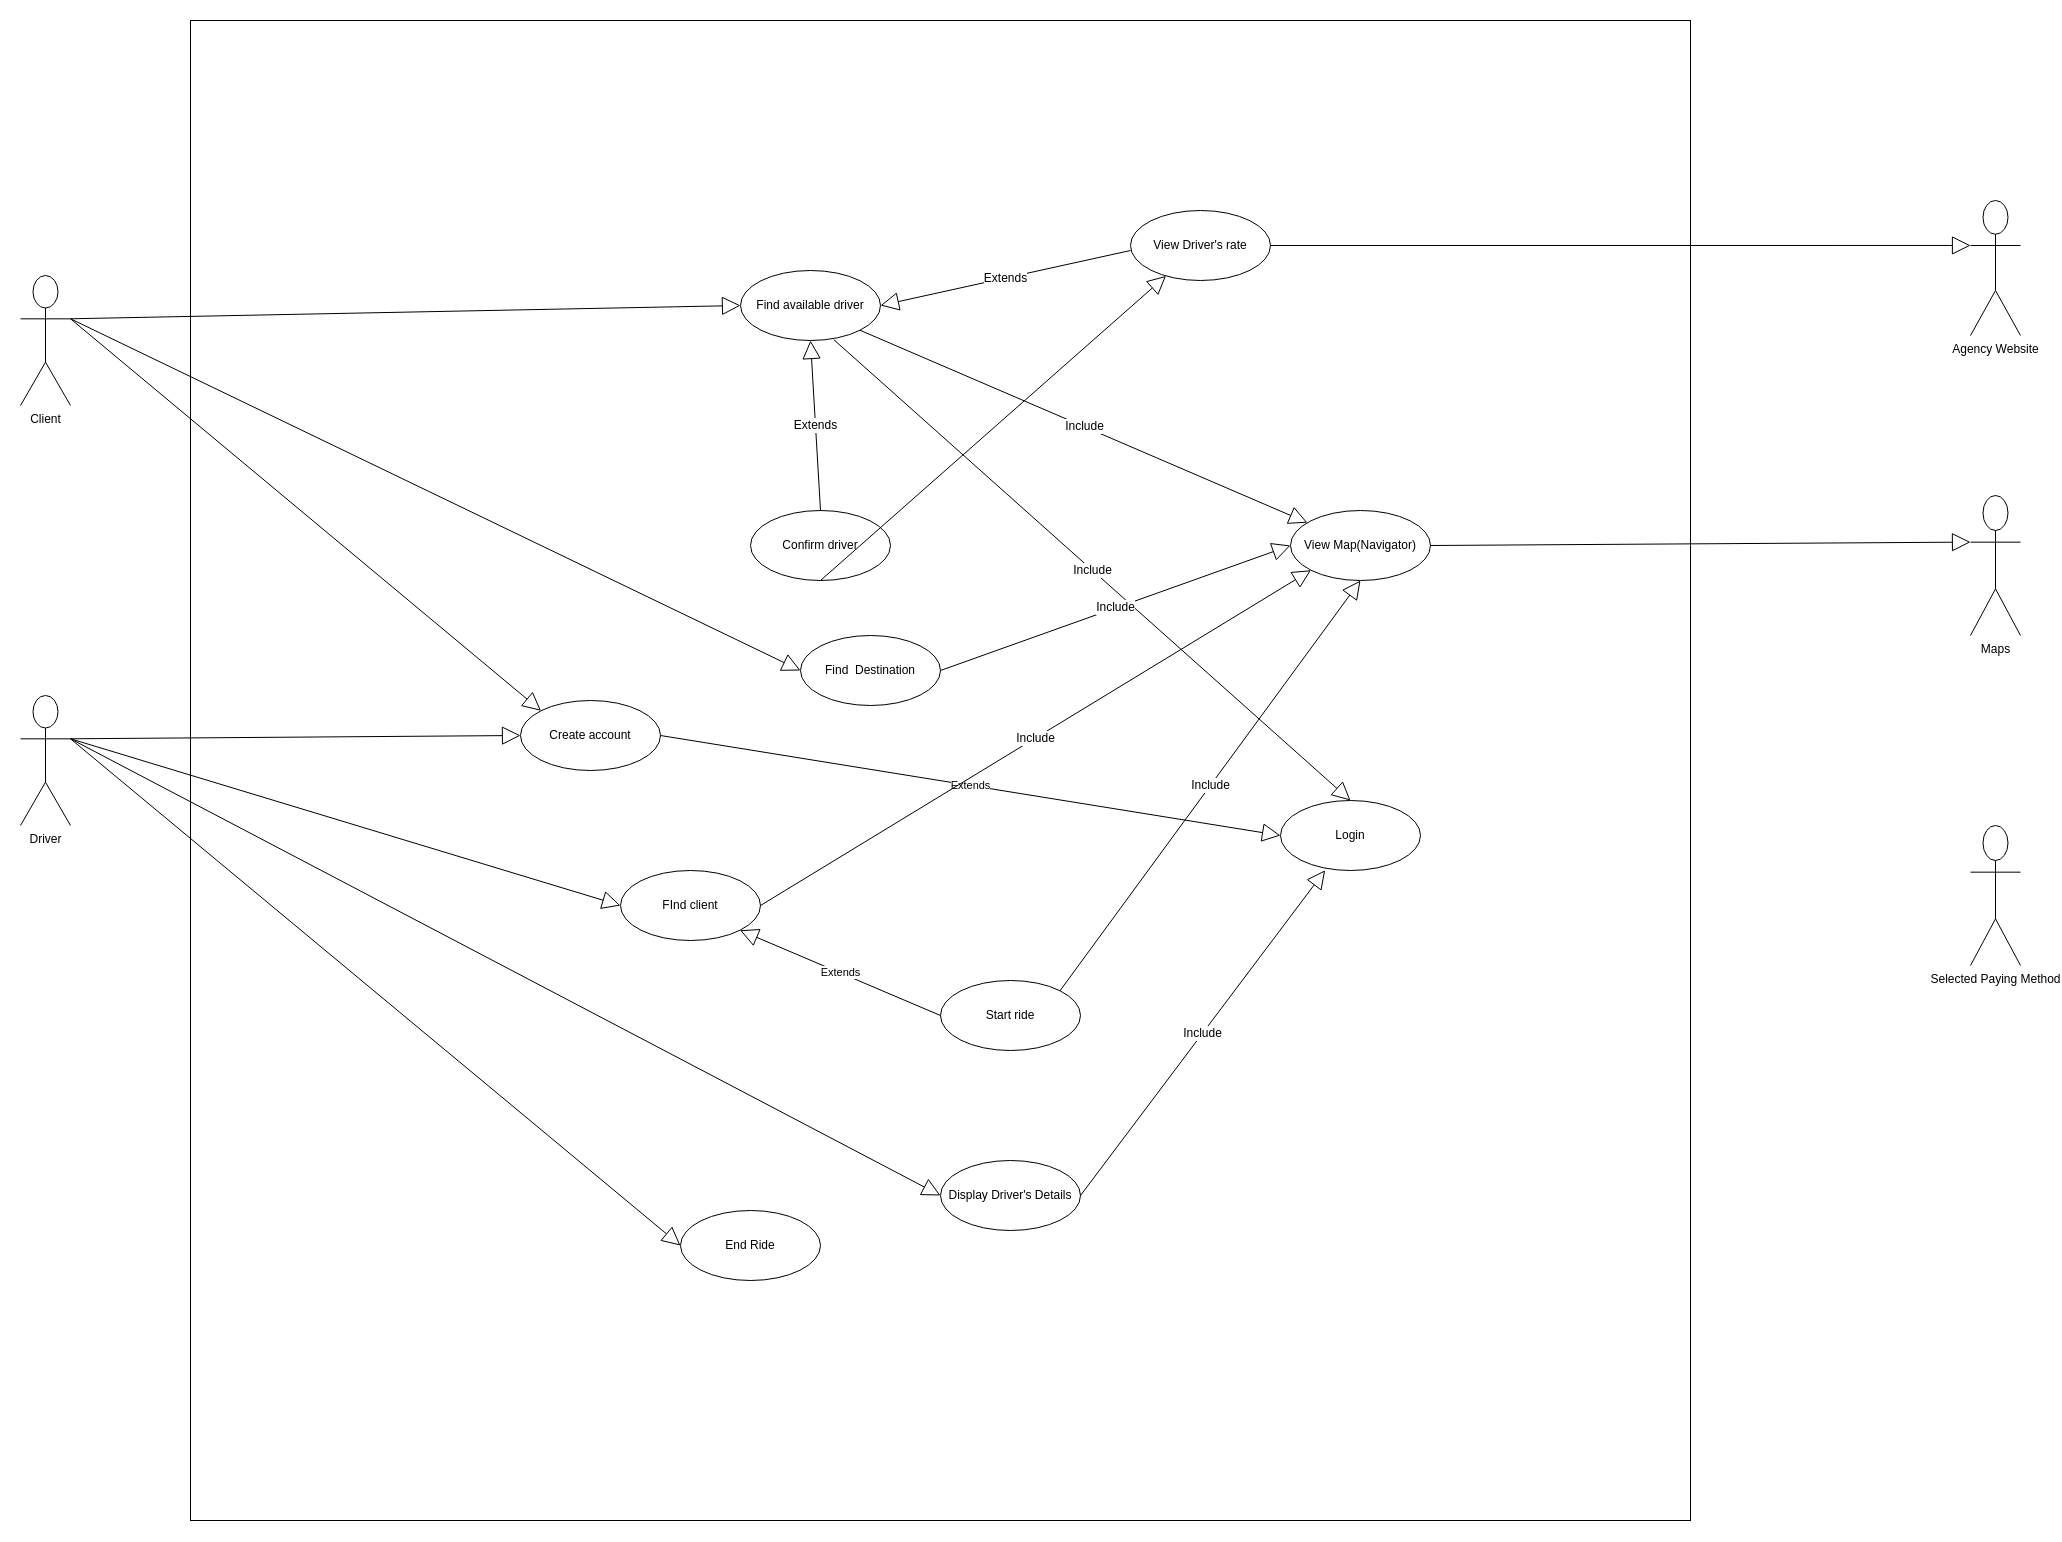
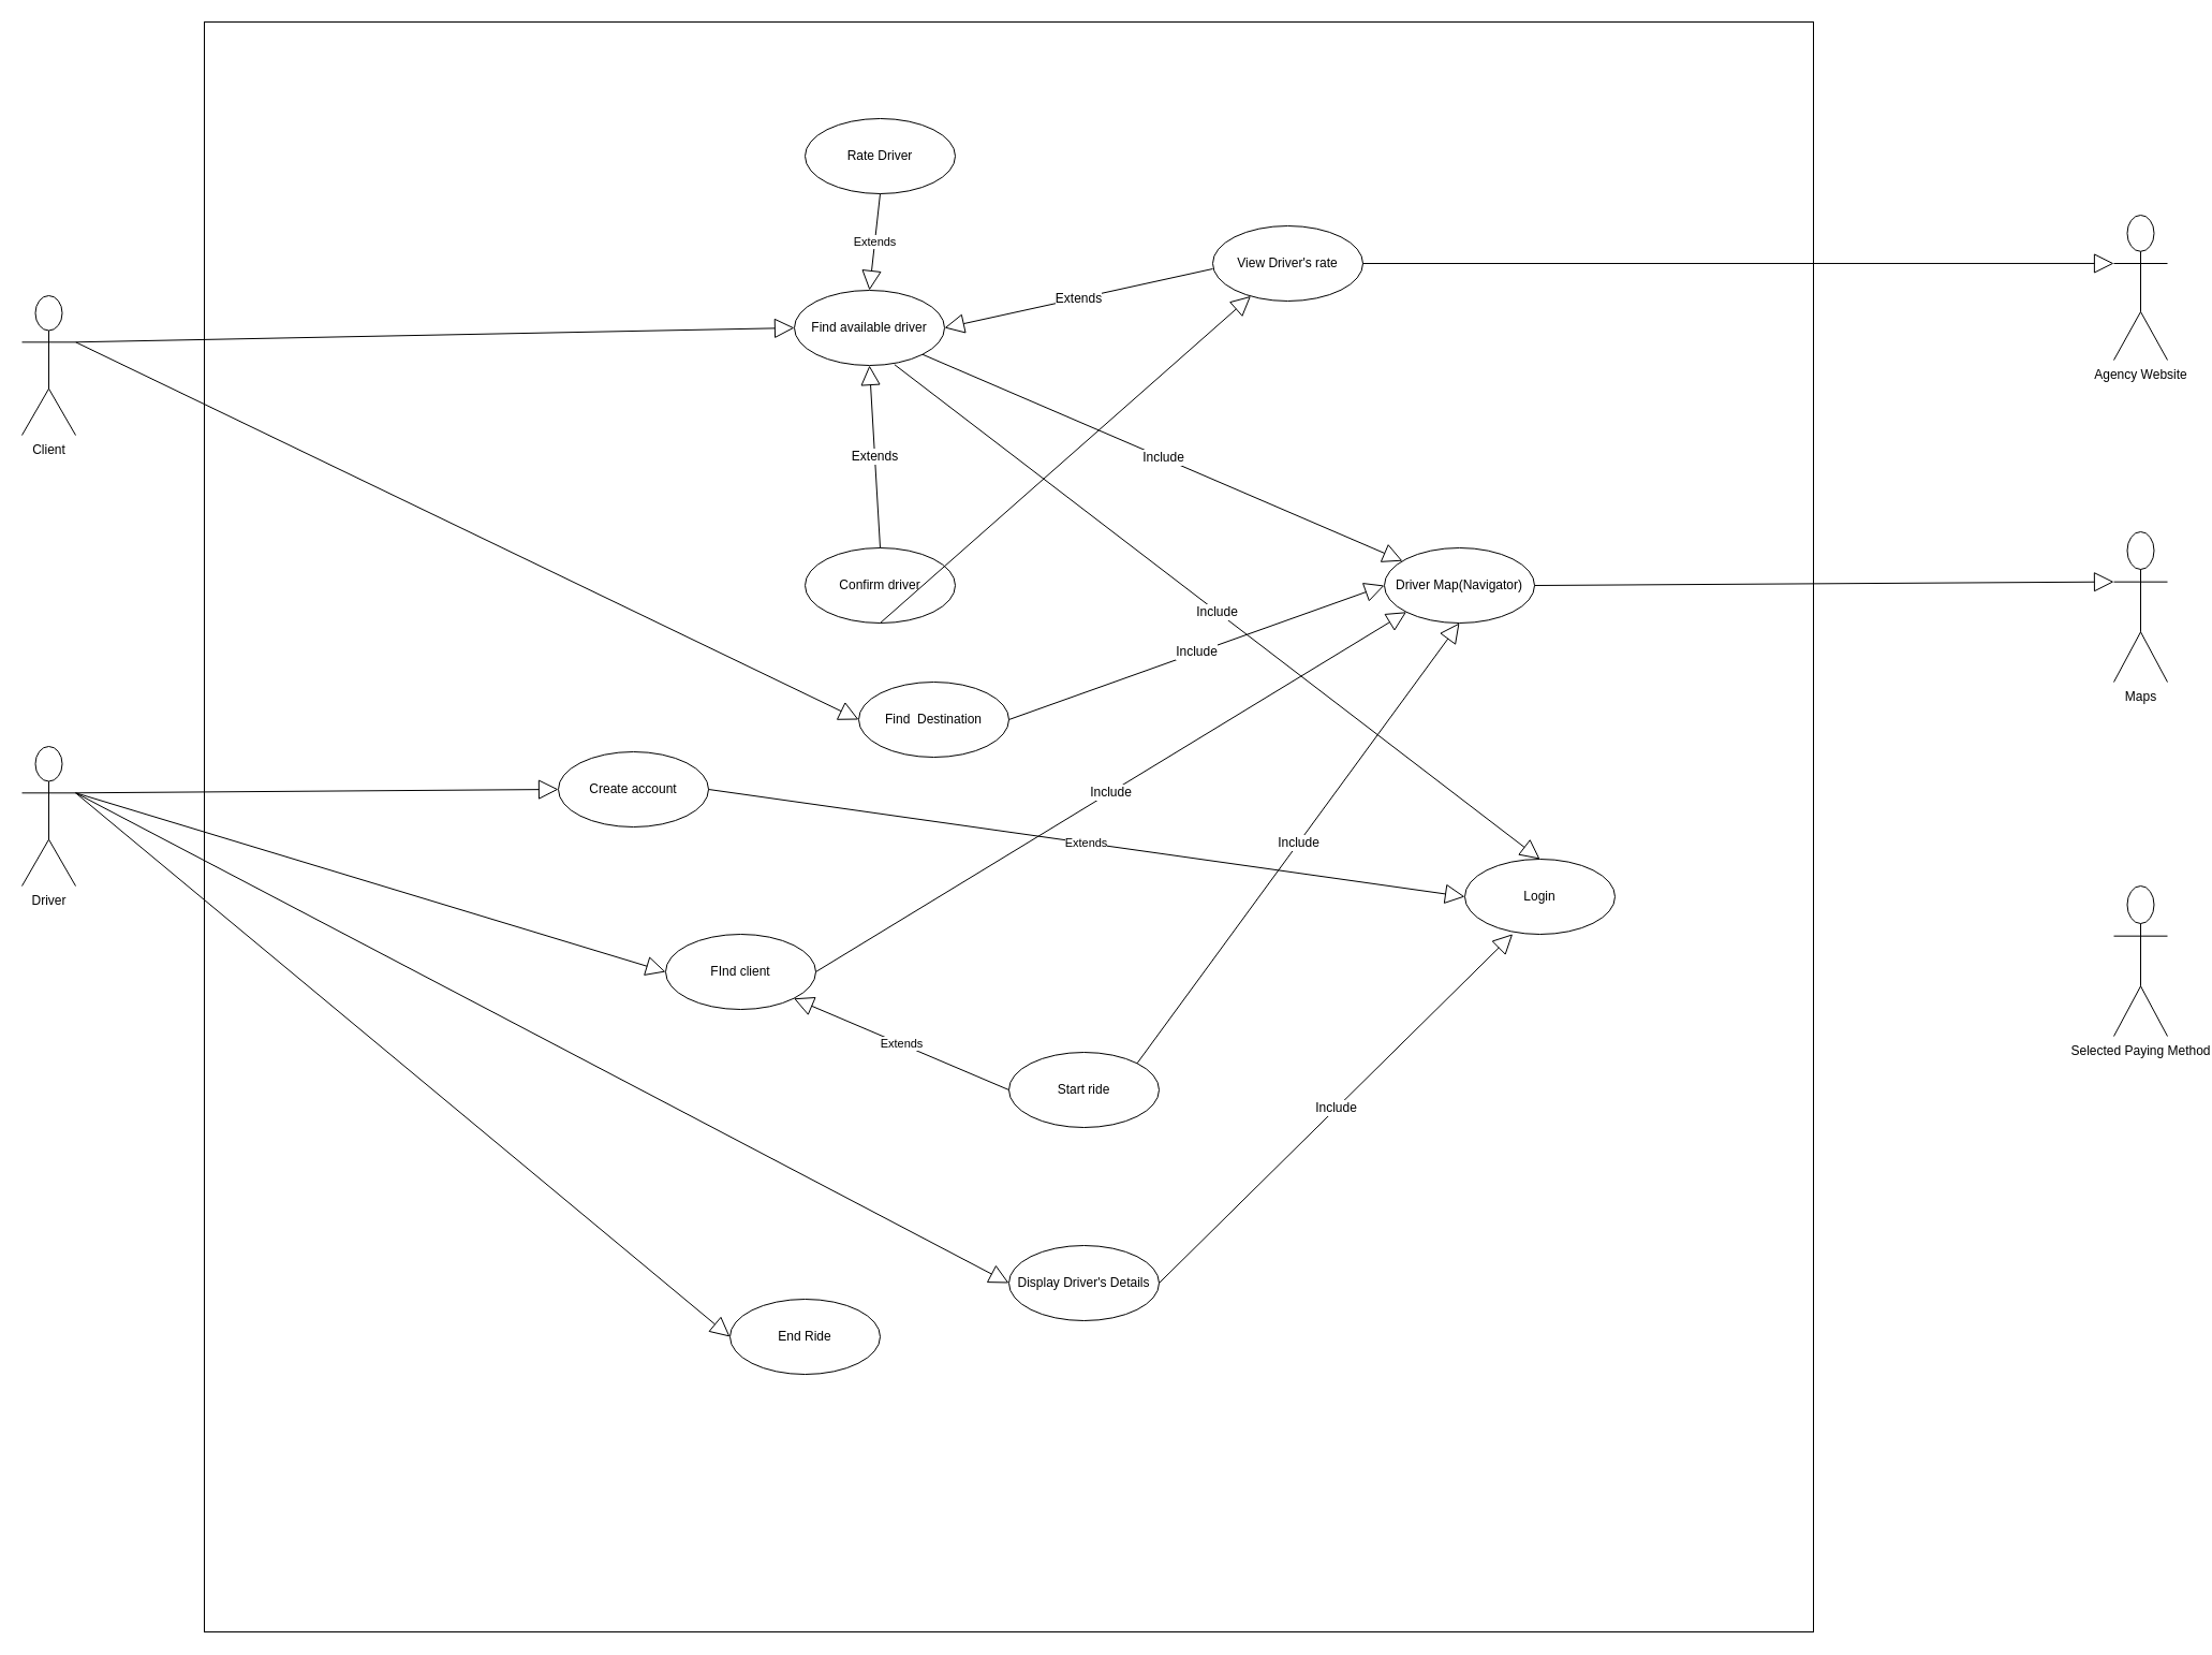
+ <mxCell id="26" value="Rate Driver" style="ellipse;whiteSpace=wrap;html=1;strokeColor=default;align=center;verticalAlign=middle;fontFamily=Helvetica;fontSize=12;fontColor=default;fillColor=default;" parent="1" vertex="1"><mxGeometry x="750" y="110" width="140" height="70" as="geometry" /></mxCell>
+ <mxCell id="38" value="Extends" style="endArrow=block;endSize=16;endFill=0;html=1;rounded=0;exitX=0.5;exitY=1;exitDx=0;exitDy=0;entryX=0.5;entryY=0;entryDx=0;entryDy=0;" parent="1" source="26" target="8" edge="1"><mxGeometry width="160" relative="1" as="geometry"><mxPoint x="1030" y="540" as="sourcePoint" /><mxPoint x="1190" y="540" as="targetPoint" /></mxGeometry></mxCell>
- <mxCell id="36" value="" style="endArrow=block;endSize=16;endFill=0;html=1;rounded=0;exitX=1;exitY=0.333;exitDx=0;exitDy=0;exitPerimeter=0;entryX=0;entryY=0;entryDx=0;entryDy=0;" parent="1" source="3" target="34" edge="1"><mxGeometry width="160" relative="1" as="geometry"><mxPoint x="490" y="490" as="sourcePoint" /><mxPoint x="650" y="490" as="targetPoint" /></mxGeometry></mxCell>
- <mxCell id="9" value="View Map(Navigator)" style="ellipse;whiteSpace=wrap;html=1;strokeColor=default;align=center;verticalAlign=middle;fontFamily=Helvetica;fontSize=12;fontColor=default;fillColor=default;" parent="1" vertex="1"><mxGeometry x="1290" y="510" width="140" height="70" as="geometry" /></mxCell>
+ <mxCell id="9" value="Driver Map(Navigator)" style="ellipse;whiteSpace=wrap;html=1;strokeColor=default;align=center;verticalAlign=middle;fontFamily=Helvetica;fontSize=12;fontColor=default;fillColor=default;" parent="1" vertex="1"><mxGeometry x="1290" y="510" width="140" height="70" as="geometry" /></mxCell>
- <mxCell id="7" value="Login" style="ellipse;whiteSpace=wrap;html=1;" parent="1" vertex="1"><mxGeometry x="1280" y="800" width="140" height="70" as="geometry" /></mxCell>
+ <mxCell id="7" value="Login" style="ellipse;whiteSpace=wrap;html=1;" parent="1" vertex="1"><mxGeometry x="1365" y="800" width="140" height="70" as="geometry" /></mxCell>
